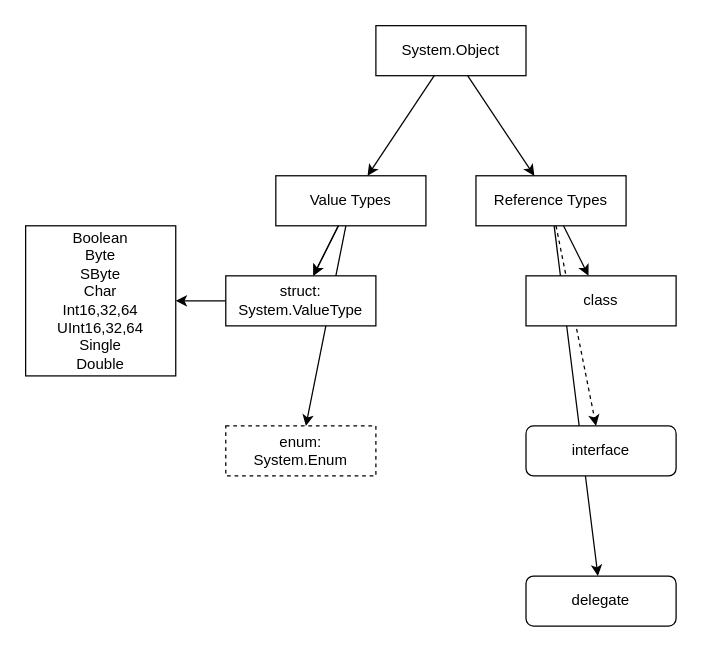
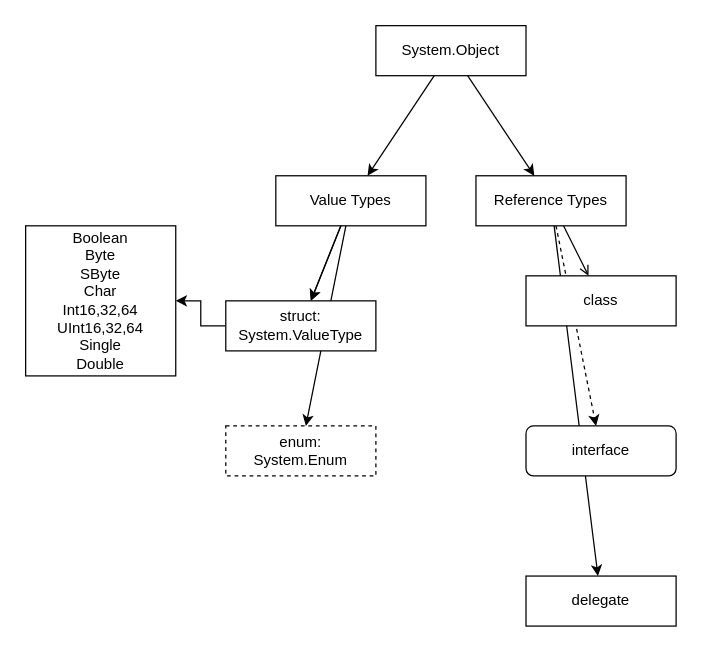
- <mxCell id="8" value="" style="rounded=0;orthogonalLoop=1;jettySize=auto;html=1;" edge="1" parent="1" source="11" target="13"><mxGeometry relative="1" as="geometry" /></mxCell>
+ <mxCell id="8" value="" style="rounded=0;orthogonalLoop=1;jettySize=auto;html=1;endArrow=open;" edge="1" parent="1" source="11" target="13"><mxGeometry relative="1" as="geometry" /></mxCell>
- <mxCell id="18" value="struct:&lt;br&gt;System.ValueType" style="rounded=0;whiteSpace=wrap;html=1;" vertex="1" parent="1"><mxGeometry x="180" y="220" width="120" height="40" as="geometry" /></mxCell>
+ <mxCell id="18" value="struct:&lt;br&gt;System.ValueType" style="rounded=0;whiteSpace=wrap;html=1;" vertex="1" parent="1"><mxGeometry x="180" y="240" width="120" height="40" as="geometry" /></mxCell>
- <mxCell id="15" value="delegate" style="whiteSpace=wrap;html=1;rounded=1;" vertex="1" parent="1"><mxGeometry x="420" y="460" width="120" height="40" as="geometry" /></mxCell>
+ <mxCell id="15" value="delegate" style="rounded=0;whiteSpace=wrap;html=1;" vertex="1" parent="1"><mxGeometry x="420" y="460" width="120" height="40" as="geometry" /></mxCell>
